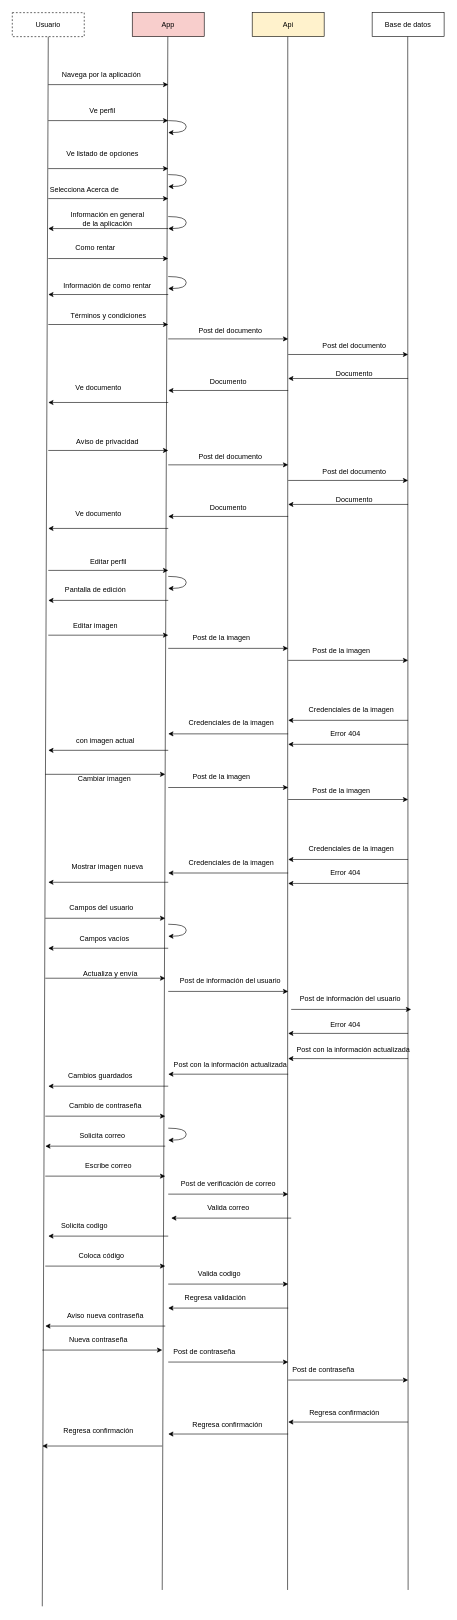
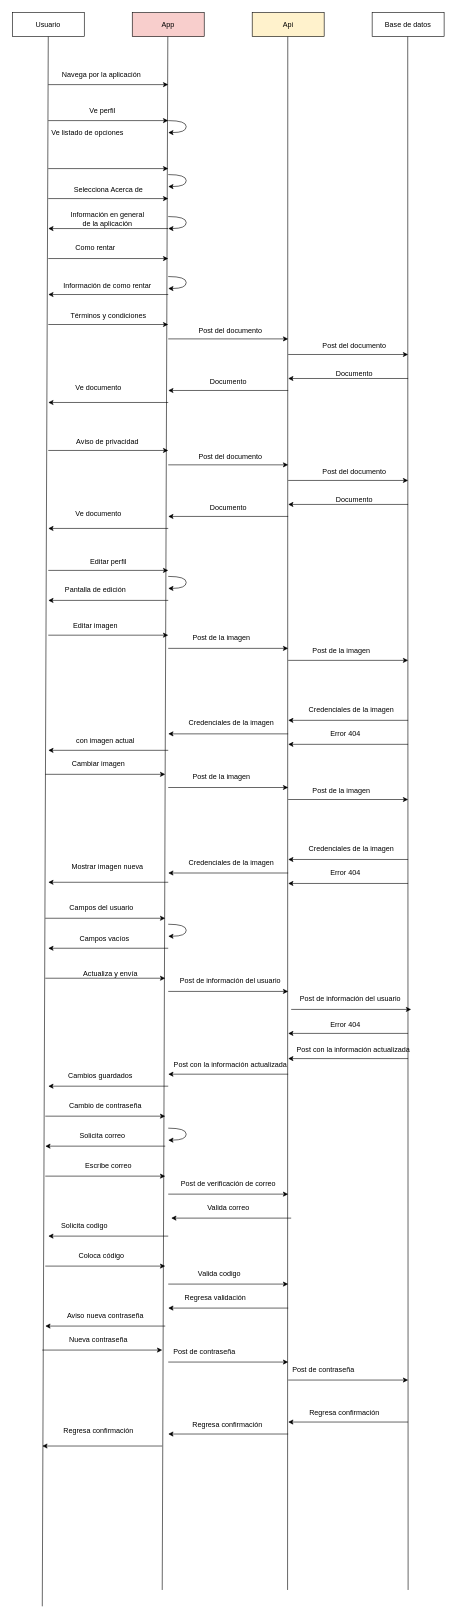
- <mxCell id="2" value="Usuario" style="rounded=0;whiteSpace=wrap;html=1;dashed=1;" vertex="1" parent="1"><mxGeometry x="20" y="20" width="120" height="40" as="geometry" /></mxCell>
+ <mxCell id="2" value="Usuario" style="rounded=0;whiteSpace=wrap;html=1;" vertex="1" parent="1"><mxGeometry x="20" y="20" width="120" height="40" as="geometry" /></mxCell>
- <mxCell id="16" value="Ve listado de opciones" style="text;html=1;align=center;verticalAlign=middle;resizable=0;points=[];autosize=1;strokeColor=none;fillColor=none;" vertex="1" parent="1"><mxGeometry x="100" y="240" width="140" height="30" as="geometry" /></mxCell>
+ <mxCell id="16" value="Ve listado de opciones" style="text;html=1;align=center;verticalAlign=middle;resizable=0;points=[];autosize=1;strokeColor=none;fillColor=none;" vertex="1" parent="1"><mxGeometry x="75" y="205" width="140" height="30" as="geometry" /></mxCell>
- <mxCell id="19" value="Selecciona Acerca de" style="text;html=1;align=center;verticalAlign=middle;resizable=0;points=[];autosize=1;strokeColor=none;fillColor=none;" vertex="1" parent="1"><mxGeometry x="70" y="300" width="140" height="30" as="geometry" /></mxCell>
+ <mxCell id="19" value="Selecciona Acerca de" style="text;html=1;align=center;verticalAlign=middle;resizable=0;points=[];autosize=1;strokeColor=none;fillColor=none;" vertex="1" parent="1"><mxGeometry x="110" y="300" width="140" height="30" as="geometry" /></mxCell>
- <mxCell id="72" value="Cambiar imagen&amp;nbsp;" style="text;html=1;align=center;verticalAlign=middle;resizable=0;points=[];autosize=1;strokeColor=none;fillColor=none;" vertex="1" parent="1"><mxGeometry x="120" y="1283" width="110" height="30" as="geometry" /></mxCell>
+ <mxCell id="72" value="Cambiar imagen&amp;nbsp;" style="text;html=1;align=center;verticalAlign=middle;resizable=0;points=[];autosize=1;strokeColor=none;fillColor=none;" vertex="1" parent="1"><mxGeometry x="110" y="1258" width="110" height="30" as="geometry" /></mxCell>
